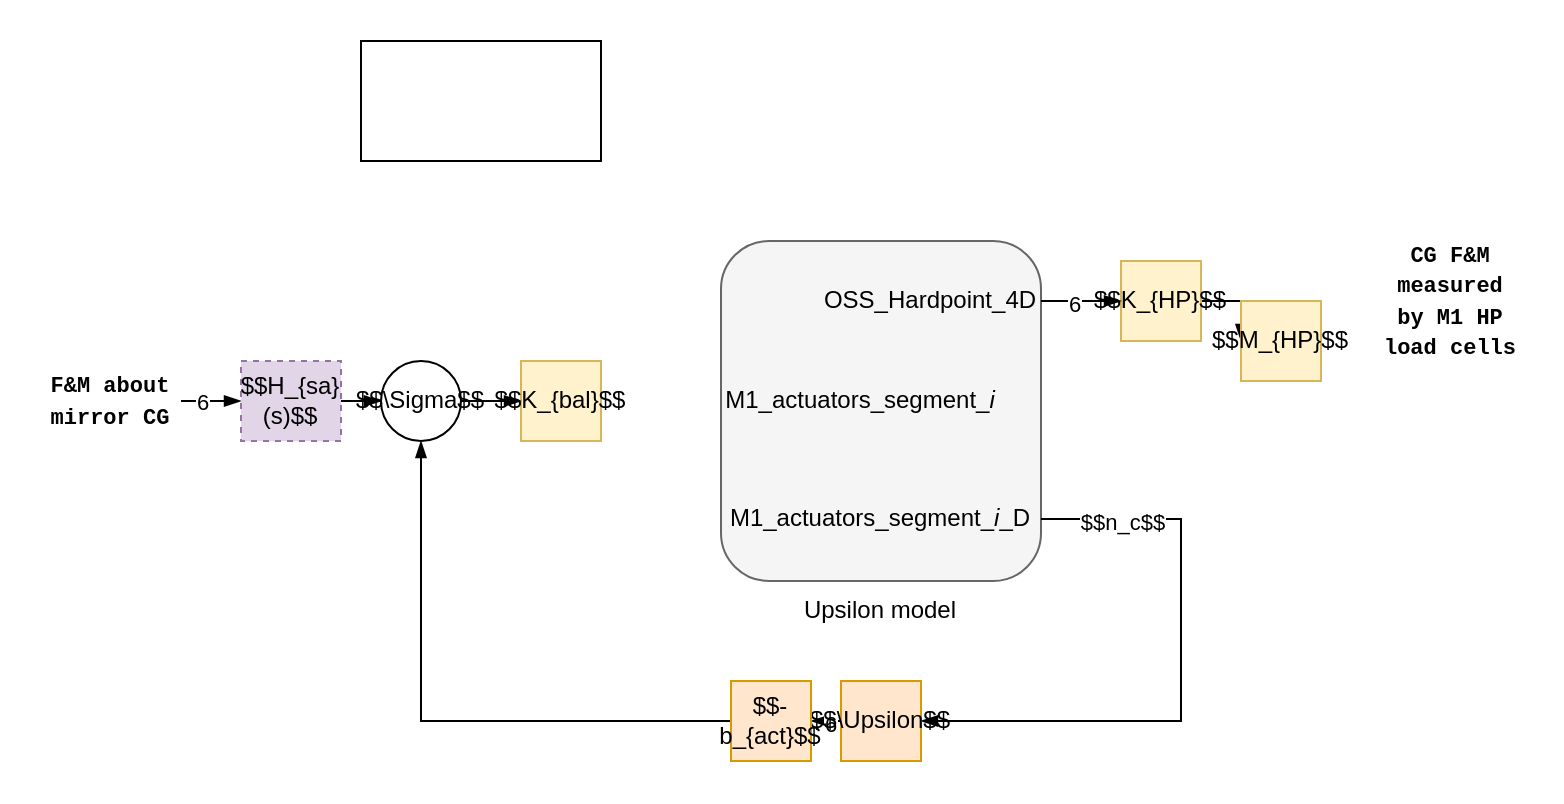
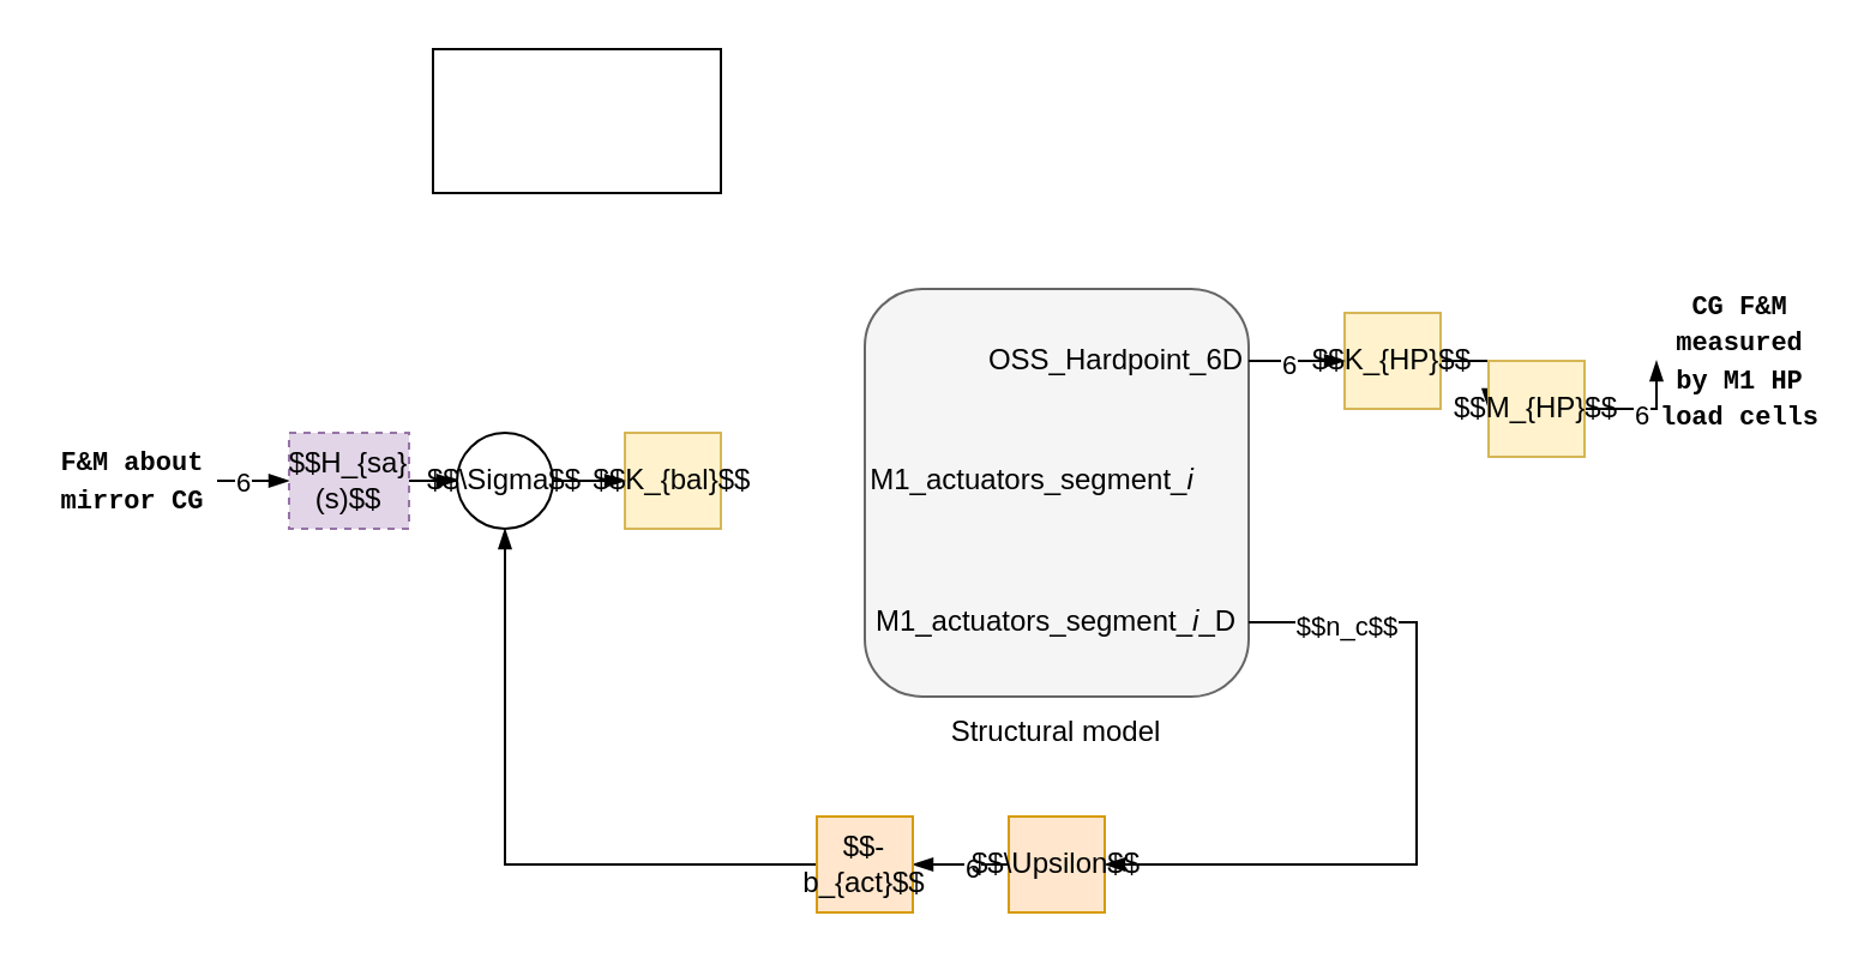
- <mxCell id="21" value="OSS_Hardpoint_4D" style="text;html=1;align=center;verticalAlign=middle;whiteSpace=wrap;rounded=0;" parent="1" vertex="1"><mxGeometry x="410" y="135" width="110" height="30" as="geometry" /></mxCell>
+ <mxCell id="21" value="OSS_Hardpoint_6D" style="text;html=1;align=center;verticalAlign=middle;whiteSpace=wrap;rounded=0;" parent="1" vertex="1"><mxGeometry x="410" y="135" width="110" height="30" as="geometry" /></mxCell>
+ <mxCell id="22" style="edgeStyle=orthogonalEdgeStyle;rounded=0;orthogonalLoop=1;jettySize=auto;html=1;exitX=1;exitY=0.5;exitDx=0;exitDy=0;endArrow=blockThin;endFill=1;entryX=0;entryY=0.5;entryDx=0;entryDy=0;" parent="1" source="24" edge="1" target="29"><mxGeometry relative="1" as="geometry"><mxPoint x="730" y="150" as="targetPoint" /></mxGeometry></mxCell>
+ <mxCell id="23" value="6" style="edgeLabel;html=1;align=center;verticalAlign=middle;resizable=0;points=[];" vertex="1" connectable="0" parent="22"><mxGeometry x="-0.089" y="-2" relative="1" as="geometry"><mxPoint as="offset" /></mxGeometry></mxCell>
- <mxCell id="27" value="Upsilon model" style="text;html=1;align=center;verticalAlign=middle;whiteSpace=wrap;rounded=0;" vertex="1" parent="1"><mxGeometry x="390" y="290" width="100" height="30" as="geometry" /></mxCell>
+ <mxCell id="27" value="Structural model" style="text;html=1;align=center;verticalAlign=middle;whiteSpace=wrap;rounded=0;" vertex="1" parent="1"><mxGeometry x="390" y="290" width="100" height="30" as="geometry" /></mxCell>
- <mxCell id="10" value="$$-b_{act}$$" style="rounded=0;whiteSpace=wrap;html=1;fillColor=#ffe6cc;strokeColor=#d79b00;" parent="1" vertex="1"><mxGeometry x="365" y="340" width="40" height="40" as="geometry" /></mxCell>
+ <mxCell id="10" value="$$-b_{act}$$" style="rounded=0;whiteSpace=wrap;html=1;fillColor=#ffe6cc;strokeColor=#d79b00;" parent="1" vertex="1"><mxGeometry x="340" y="340" width="40" height="40" as="geometry" /></mxCell>
